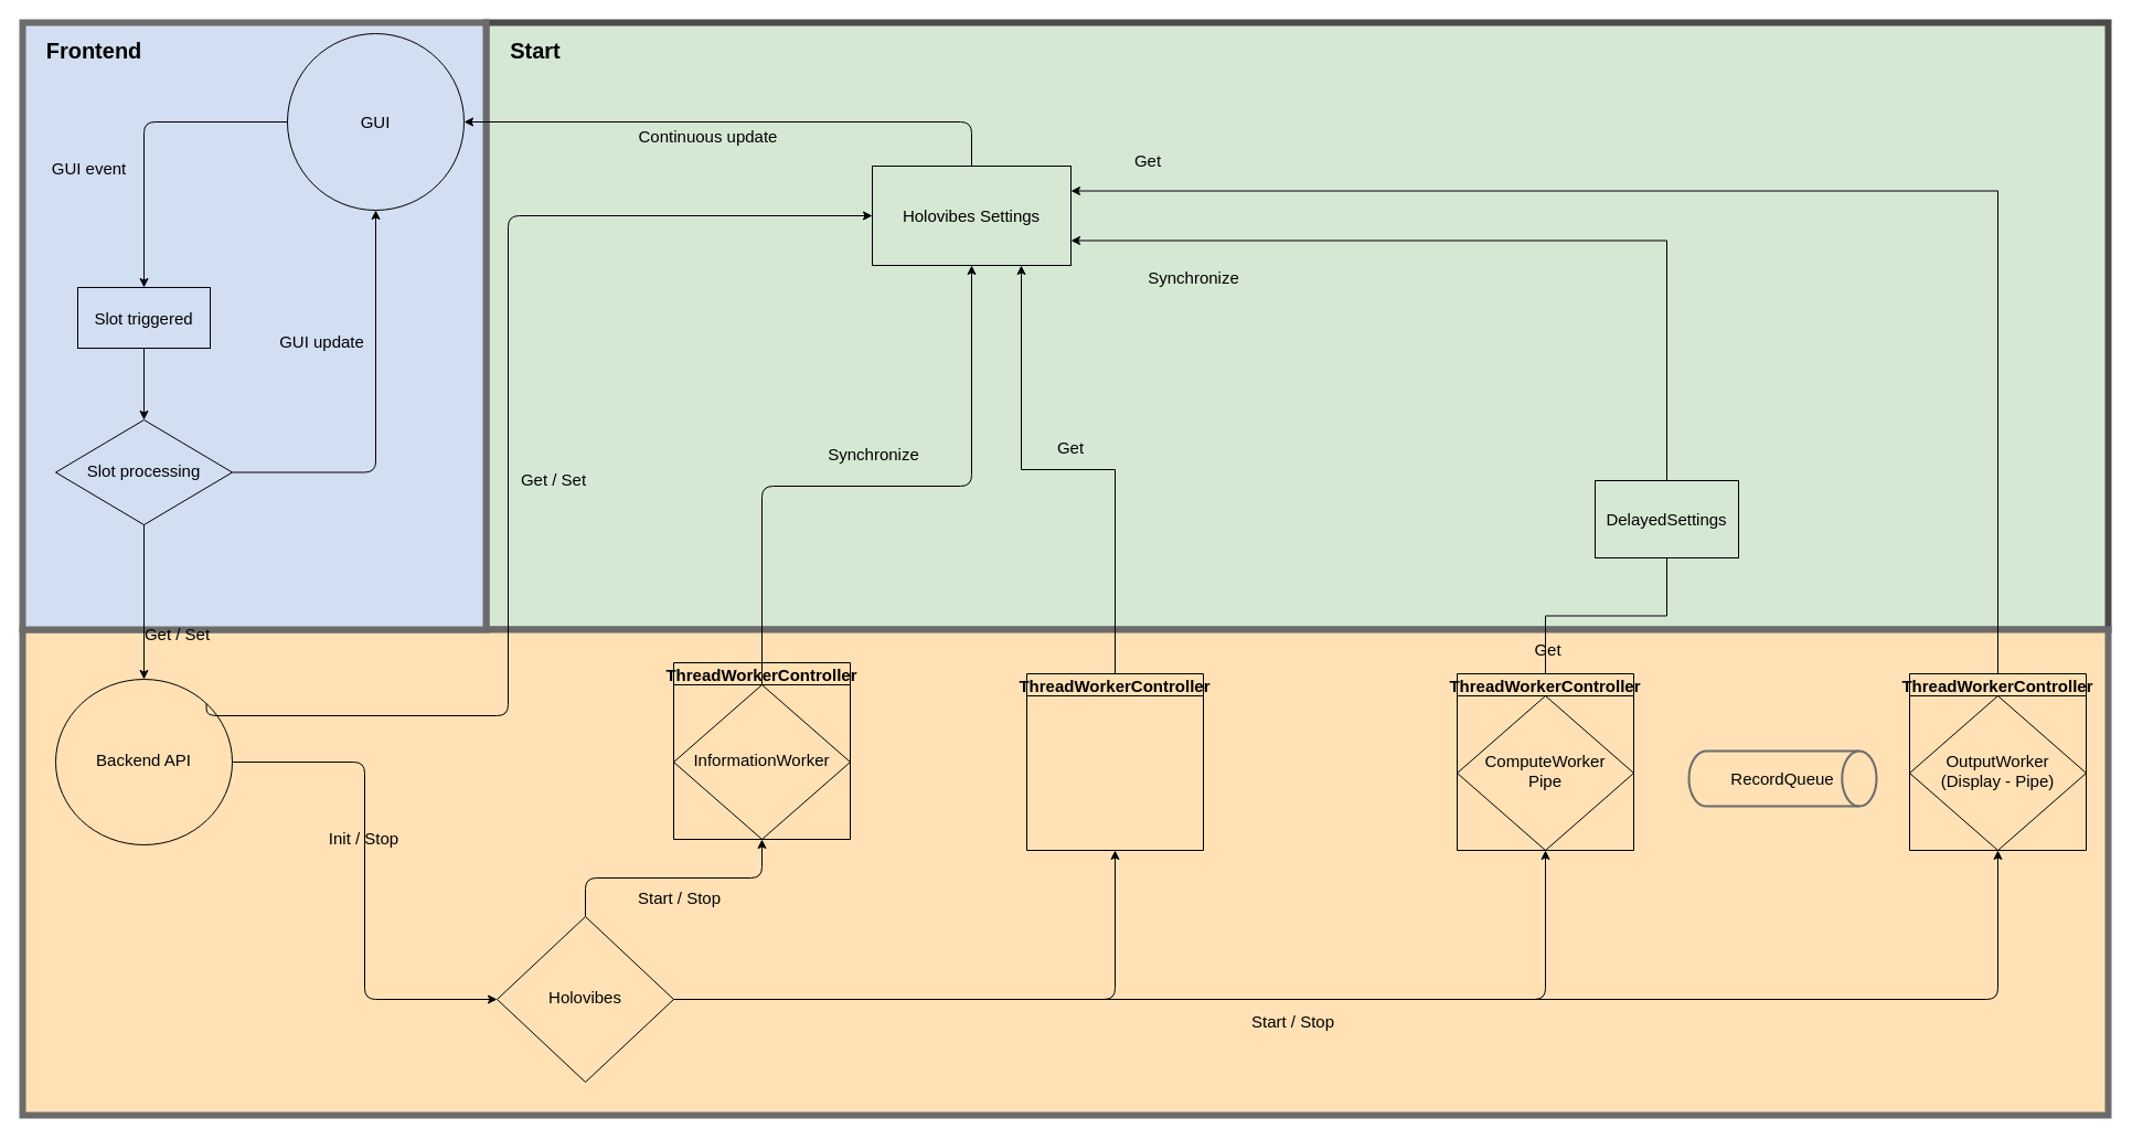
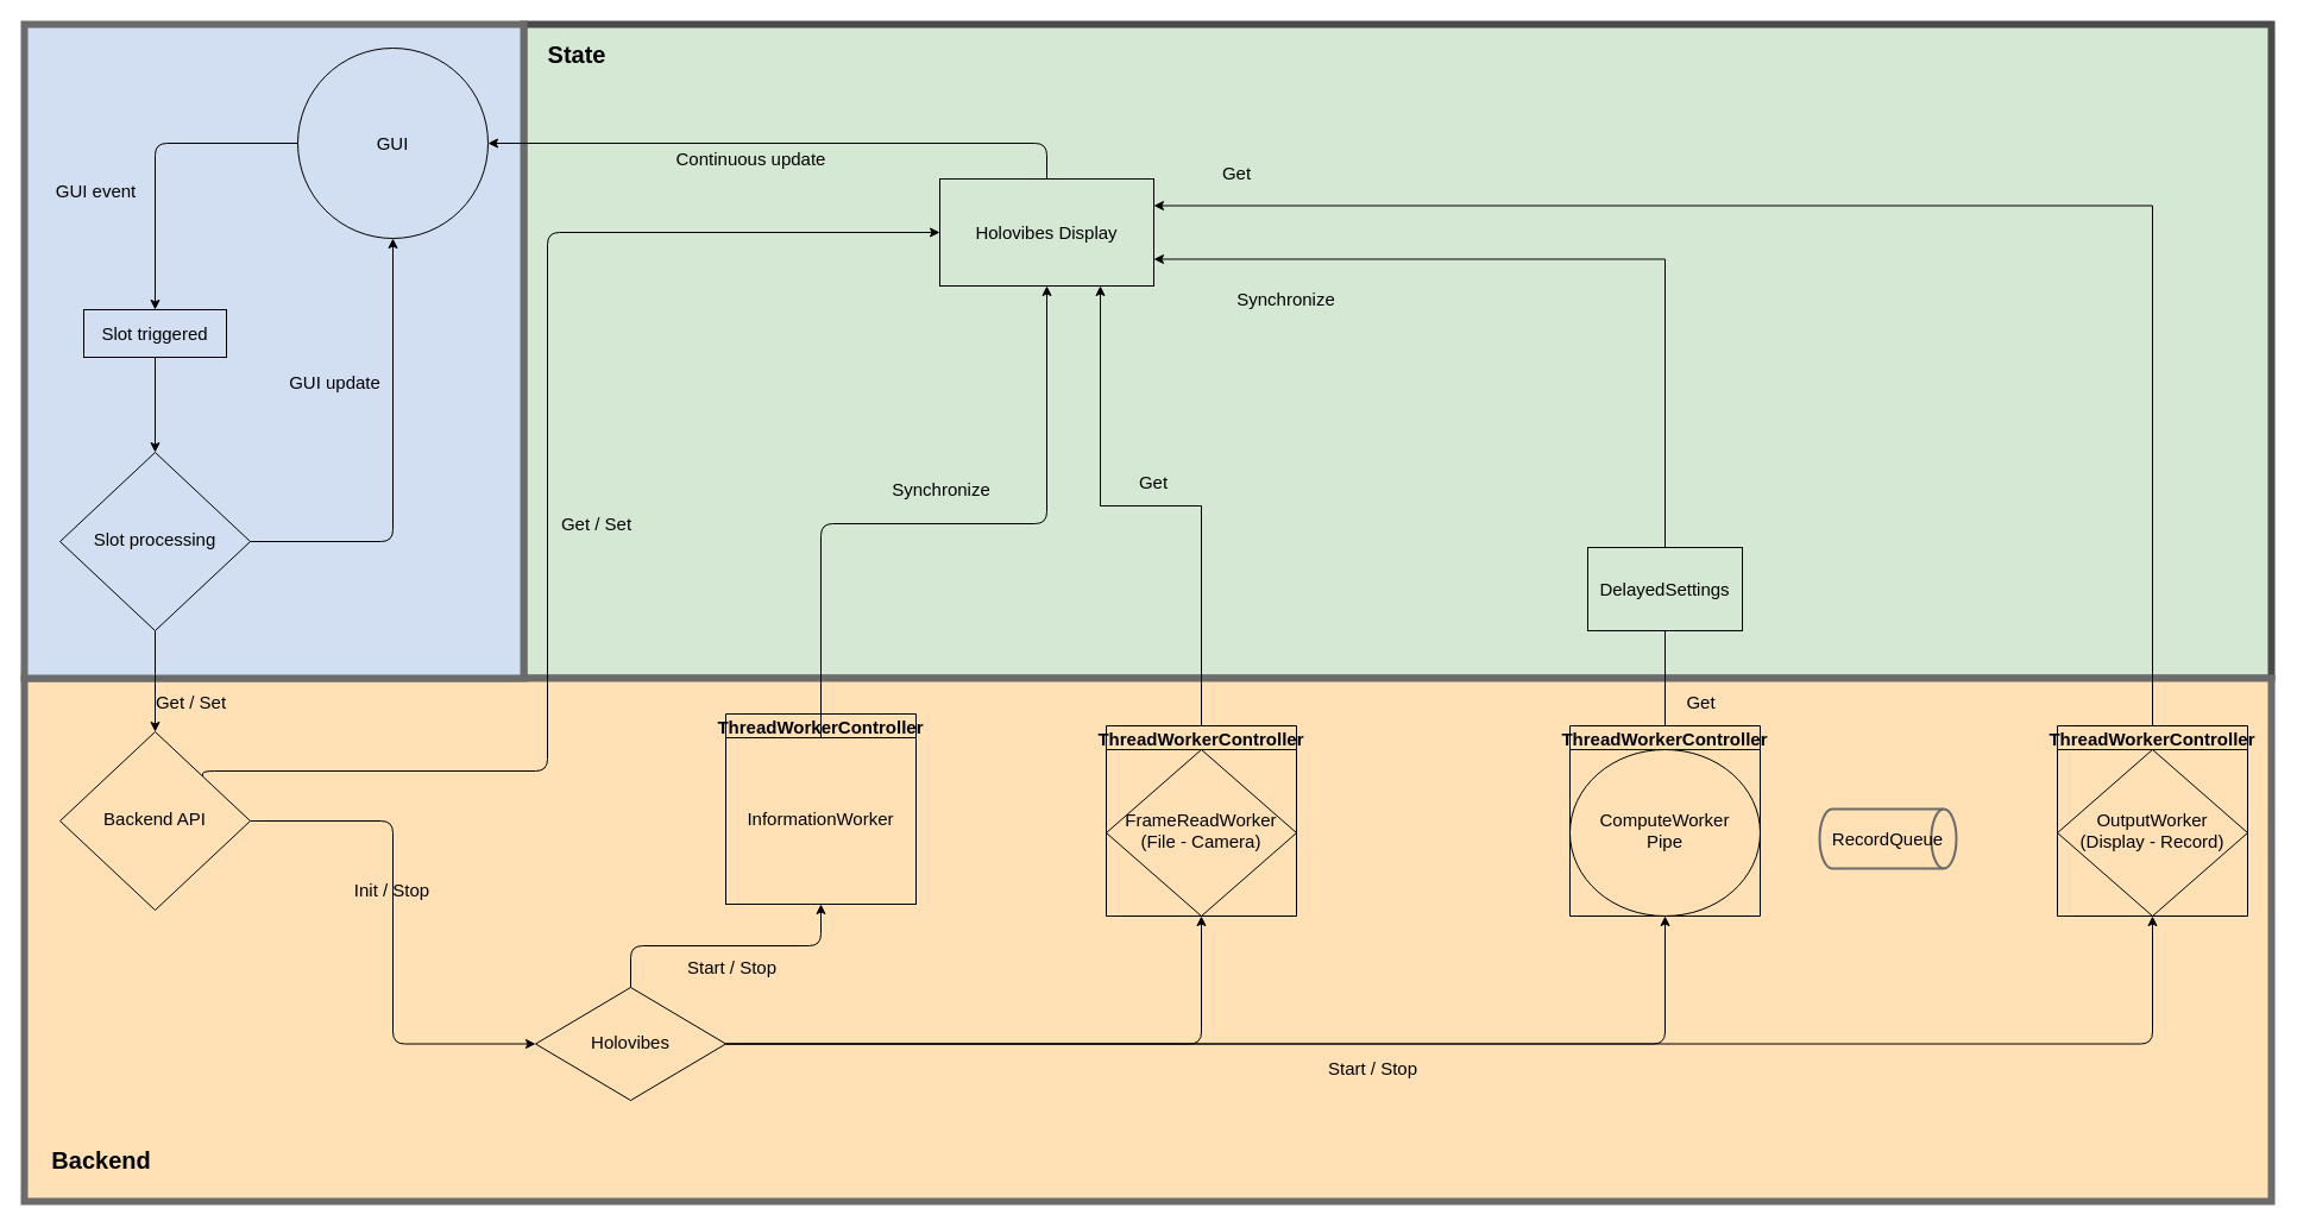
- <mxCell id="41" value="&lt;font style=&quot;font-size: 20px&quot;&gt;&lt;b&gt;Frontend&lt;/b&gt;&lt;/font&gt;" style="text;html=1;strokeColor=none;fillColor=none;align=center;verticalAlign=middle;whiteSpace=wrap;rounded=0;labelBackgroundColor=none;fontSize=14;fontColor=default;" parent="1" vertex="1"><mxGeometry x="40" y="20" width="90" height="50" as="geometry" /></mxCell>
- <mxCell id="42" value="&lt;font style=&quot;font-size: 20px&quot;&gt;&lt;b&gt;Start&lt;/b&gt;&lt;/font&gt;" style="text;html=1;strokeColor=none;fillColor=none;align=center;verticalAlign=middle;whiteSpace=wrap;rounded=0;labelBackgroundColor=none;fontSize=14;fontColor=default;" parent="1" vertex="1"><mxGeometry x="440" y="20" width="90" height="50" as="geometry" /></mxCell>
+ <mxCell id="42" value="&lt;font style=&quot;font-size: 20px&quot;&gt;&lt;b&gt;State&lt;/b&gt;&lt;/font&gt;" style="text;html=1;strokeColor=none;fillColor=none;align=center;verticalAlign=middle;whiteSpace=wrap;rounded=0;labelBackgroundColor=none;fontSize=14;fontColor=default;" parent="1" vertex="1"><mxGeometry x="440" y="20" width="90" height="50" as="geometry" /></mxCell>
- <mxCell id="12" value="&lt;div style=&quot;font-size: 15px;&quot;&gt;GUI&lt;/div&gt;" style="ellipse;whiteSpace=wrap;html=1;aspect=fixed;fontSize=15;fillColor=none;" parent="1" vertex="1"><mxGeometry x="260" y="30" width="160" height="160" as="geometry" /></mxCell>
+ <mxCell id="12" value="&lt;div style=&quot;font-size: 15px;&quot;&gt;GUI&lt;/div&gt;" style="ellipse;whiteSpace=wrap;html=1;aspect=fixed;fontSize=15;fillColor=none;" parent="1" vertex="1"><mxGeometry x="250" y="40" width="160" height="160" as="geometry" /></mxCell>
- <mxCell id="18" value="&lt;div style=&quot;font-size: 15px;&quot;&gt;Holovibes Settings&lt;/div&gt;" style="whiteSpace=wrap;html=1;fontSize=15;fillColor=none;" parent="1" vertex="1"><mxGeometry x="790" y="150" width="180" height="90" as="geometry" /></mxCell>
+ <mxCell id="18" value="&lt;div style=&quot;font-size: 15px;&quot;&gt;Holovibes Display&lt;/div&gt;" style="whiteSpace=wrap;html=1;fontSize=15;fillColor=none;" parent="1" vertex="1"><mxGeometry x="790" y="150" width="180" height="90" as="geometry" /></mxCell>
- <mxCell id="6" value="Slot triggered" style="whiteSpace=wrap;html=1;fontSize=15;glass=0;strokeWidth=1;shadow=0;fillColor=none;" parent="1" vertex="1"><mxGeometry x="70" y="260" width="120" height="55" as="geometry" /></mxCell>
+ <mxCell id="6" value="Slot triggered" style="whiteSpace=wrap;html=1;fontSize=15;glass=0;strokeWidth=1;shadow=0;fillColor=none;" parent="1" vertex="1"><mxGeometry x="70" y="260" width="120" height="40" as="geometry" /></mxCell>
- <mxCell id="10" value="&lt;div style=&quot;font-size: 15px;&quot;&gt;Slot processing&lt;br style=&quot;font-size: 15px;&quot;&gt;&lt;/div&gt;" style="rhombus;whiteSpace=wrap;html=1;shadow=0;fontFamily=Helvetica;fontSize=15;align=center;strokeWidth=1;spacing=6;spacingTop=-4;fillColor=none;" parent="1" vertex="1"><mxGeometry x="50" y="380" width="160" height="95" as="geometry" /></mxCell>
+ <mxCell id="10" value="&lt;div style=&quot;font-size: 15px;&quot;&gt;Slot processing&lt;br style=&quot;font-size: 15px;&quot;&gt;&lt;/div&gt;" style="rhombus;whiteSpace=wrap;html=1;shadow=0;fontFamily=Helvetica;fontSize=15;align=center;strokeWidth=1;spacing=6;spacingTop=-4;fillColor=none;" parent="1" vertex="1"><mxGeometry x="50" y="380" width="160" height="150" as="geometry" /></mxCell>
- <mxCell id="39" value="DelayedSettings" style="whiteSpace=wrap;html=1;fontSize=15;fillColor=none;" parent="1" vertex="1"><mxGeometry x="1445" y="435" width="130" height="70" as="geometry" /></mxCell>
+ <mxCell id="39" value="DelayedSettings" style="whiteSpace=wrap;html=1;fontSize=15;fillColor=none;" parent="1" vertex="1"><mxGeometry x="1335" y="460" width="130" height="70" as="geometry" /></mxCell>
- <mxCell id="17" value="Backend API" style="ellipse;whiteSpace=wrap;html=1;shadow=0;fontFamily=Helvetica;fontSize=15;align=center;strokeWidth=1;spacing=6;spacingTop=-4;fontColor=default;fillColor=none;" parent="1" vertex="1"><mxGeometry x="50" y="615" width="160" height="150" as="geometry" /></mxCell>
+ <mxCell id="17" value="Backend API" style="rhombus;whiteSpace=wrap;html=1;shadow=0;fontFamily=Helvetica;fontSize=15;align=center;strokeWidth=1;spacing=6;spacingTop=-4;fontColor=default;fillColor=none;" parent="1" vertex="1"><mxGeometry x="50" y="615" width="160" height="150" as="geometry" /></mxCell>
- <mxCell id="28" value="InformationWorker" style="rhombus;whiteSpace=wrap;html=1;shadow=0;fontFamily=Helvetica;fontSize=15;align=center;strokeWidth=1;spacing=6;spacingTop=-4;fillColor=none;" parent="27" vertex="1"><mxGeometry y="20" width="160" height="140" as="geometry" /></mxCell>
+ <mxCell id="28" value="InformationWorker" style="whiteSpace=wrap;html=1;shadow=0;fontFamily=Helvetica;fontSize=15;align=center;strokeWidth=1;spacing=6;spacingTop=-4;fillColor=none;rounded=0;" parent="27" vertex="1"><mxGeometry y="20" width="160" height="140" as="geometry" /></mxCell>
- <mxCell id="36" value="&lt;div style=&quot;font-size: 15px;&quot;&gt;OutputWorker&lt;/div&gt;(Display - Pipe)" style="rhombus;whiteSpace=wrap;html=1;shadow=0;fontFamily=Helvetica;fontSize=15;align=center;strokeWidth=1;spacing=6;spacingTop=-4;direction=west;fillColor=none;" parent="35" vertex="1"><mxGeometry y="20" width="160" height="140" as="geometry" /></mxCell>
+ <mxCell id="36" value="&lt;div style=&quot;font-size: 15px;&quot;&gt;OutputWorker&lt;/div&gt;(Display - Record)" style="rhombus;whiteSpace=wrap;html=1;shadow=0;fontFamily=Helvetica;fontSize=15;align=center;strokeWidth=1;spacing=6;spacingTop=-4;direction=west;fillColor=none;" parent="35" vertex="1"><mxGeometry y="20" width="160" height="140" as="geometry" /></mxCell>
+ <mxCell id="33" value="&lt;div style=&quot;font-size: 15px;&quot;&gt;FrameReadWorker&lt;/div&gt;&lt;div style=&quot;font-size: 15px;&quot;&gt;(File - Camera)&lt;br style=&quot;font-size: 15px;&quot;&gt;&lt;/div&gt;" style="rhombus;whiteSpace=wrap;html=1;shadow=0;fontFamily=Helvetica;fontSize=15;align=center;strokeWidth=1;spacing=6;spacingTop=-4;direction=west;fillColor=none;" parent="32" vertex="1"><mxGeometry y="20" width="160" height="140" as="geometry" /></mxCell>
- <mxCell id="26" value="&lt;div style=&quot;font-size: 15px;&quot;&gt;ComputeWorker&lt;/div&gt;&lt;div style=&quot;font-size: 15px;&quot;&gt;Pipe&lt;br style=&quot;font-size: 15px;&quot;&gt;&lt;/div&gt;" style="rhombus;whiteSpace=wrap;html=1;shadow=0;fontFamily=Helvetica;fontSize=15;align=center;strokeWidth=1;spacing=6;spacingTop=-4;direction=west;fillColor=none;" parent="25" vertex="1"><mxGeometry y="20" width="160" height="140" as="geometry" /></mxCell>
+ <mxCell id="26" value="&lt;div style=&quot;font-size: 15px;&quot;&gt;ComputeWorker&lt;/div&gt;&lt;div style=&quot;font-size: 15px;&quot;&gt;Pipe&lt;br style=&quot;font-size: 15px;&quot;&gt;&lt;/div&gt;" style="ellipse;whiteSpace=wrap;html=1;shadow=0;fontFamily=Helvetica;fontSize=15;align=center;strokeWidth=1;spacing=6;spacingTop=-4;direction=west;fillColor=none;" parent="25" vertex="1"><mxGeometry y="20" width="160" height="140" as="geometry" /></mxCell>
- <mxCell id="37" value="RecordQueue" style="strokeWidth=2;html=1;shape=mxgraph.flowchart.direct_data;whiteSpace=wrap;labelBackgroundColor=none;fontSize=15;fontColor=none;strokeColor=#6B6B6B;fillColor=none;" parent="1" vertex="1"><mxGeometry x="1530" y="680" width="170" height="50" as="geometry" /></mxCell>
+ <mxCell id="37" value="RecordQueue" style="strokeWidth=2;html=1;shape=mxgraph.flowchart.direct_data;whiteSpace=wrap;labelBackgroundColor=none;fontSize=15;fontColor=none;strokeColor=#6B6B6B;fillColor=none;" parent="1" vertex="1"><mxGeometry x="1530" y="680" width="115" height="50" as="geometry" /></mxCell>
- <mxCell id="24" value="Holovibes" style="rhombus;whiteSpace=wrap;html=1;shadow=0;fontFamily=Helvetica;fontSize=15;align=center;strokeWidth=1;spacing=6;spacingTop=-4;fillColor=none;" parent="1" vertex="1"><mxGeometry x="450" y="830" width="160" height="150" as="geometry" /></mxCell>
+ <mxCell id="24" value="Holovibes" style="rhombus;whiteSpace=wrap;html=1;shadow=0;fontFamily=Helvetica;fontSize=15;align=center;strokeWidth=1;spacing=6;spacingTop=-4;fillColor=none;" parent="1" vertex="1"><mxGeometry x="450" y="830" width="160" height="95" as="geometry" /></mxCell>
+ <mxCell id="43" value="&lt;font style=&quot;font-size: 20px&quot;&gt;&lt;b&gt;&lt;font style=&quot;font-size: 20px&quot;&gt;Backend&lt;/font&gt;&lt;/b&gt;&lt;/font&gt;" style="text;html=1;strokeColor=none;fillColor=none;align=center;verticalAlign=middle;whiteSpace=wrap;rounded=0;labelBackgroundColor=none;fontSize=14;fontColor=default;" parent="1" vertex="1"><mxGeometry x="40" y="950" width="90" height="50" as="geometry" /></mxCell>
